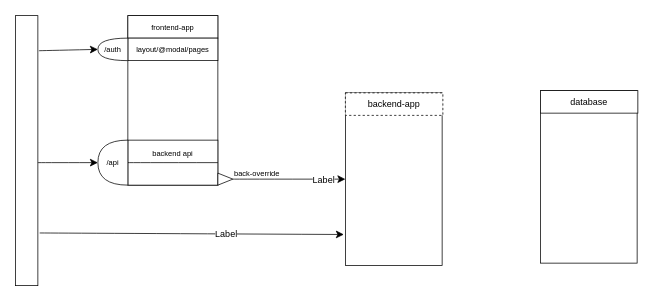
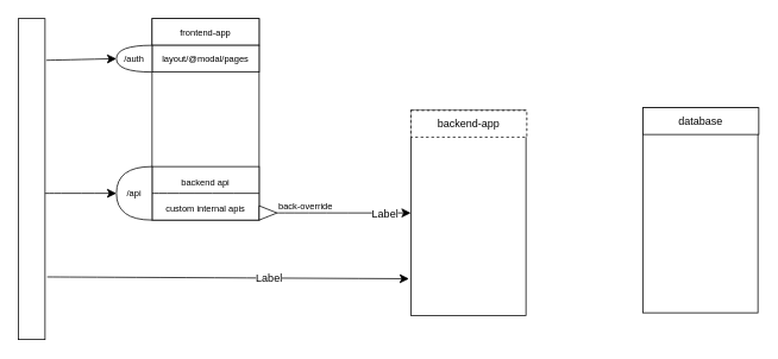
+ <mxCell id="20" value="&lt;font style=&quot;font-size: 10px;&quot;&gt;custom internal apis&lt;/font&gt;" style="text;html=1;align=center;verticalAlign=middle;whiteSpace=wrap;rounded=0;fontSize=16;" vertex="1" parent="14"><mxGeometry y="196" width="120" height="30" as="geometry" /></mxCell>
